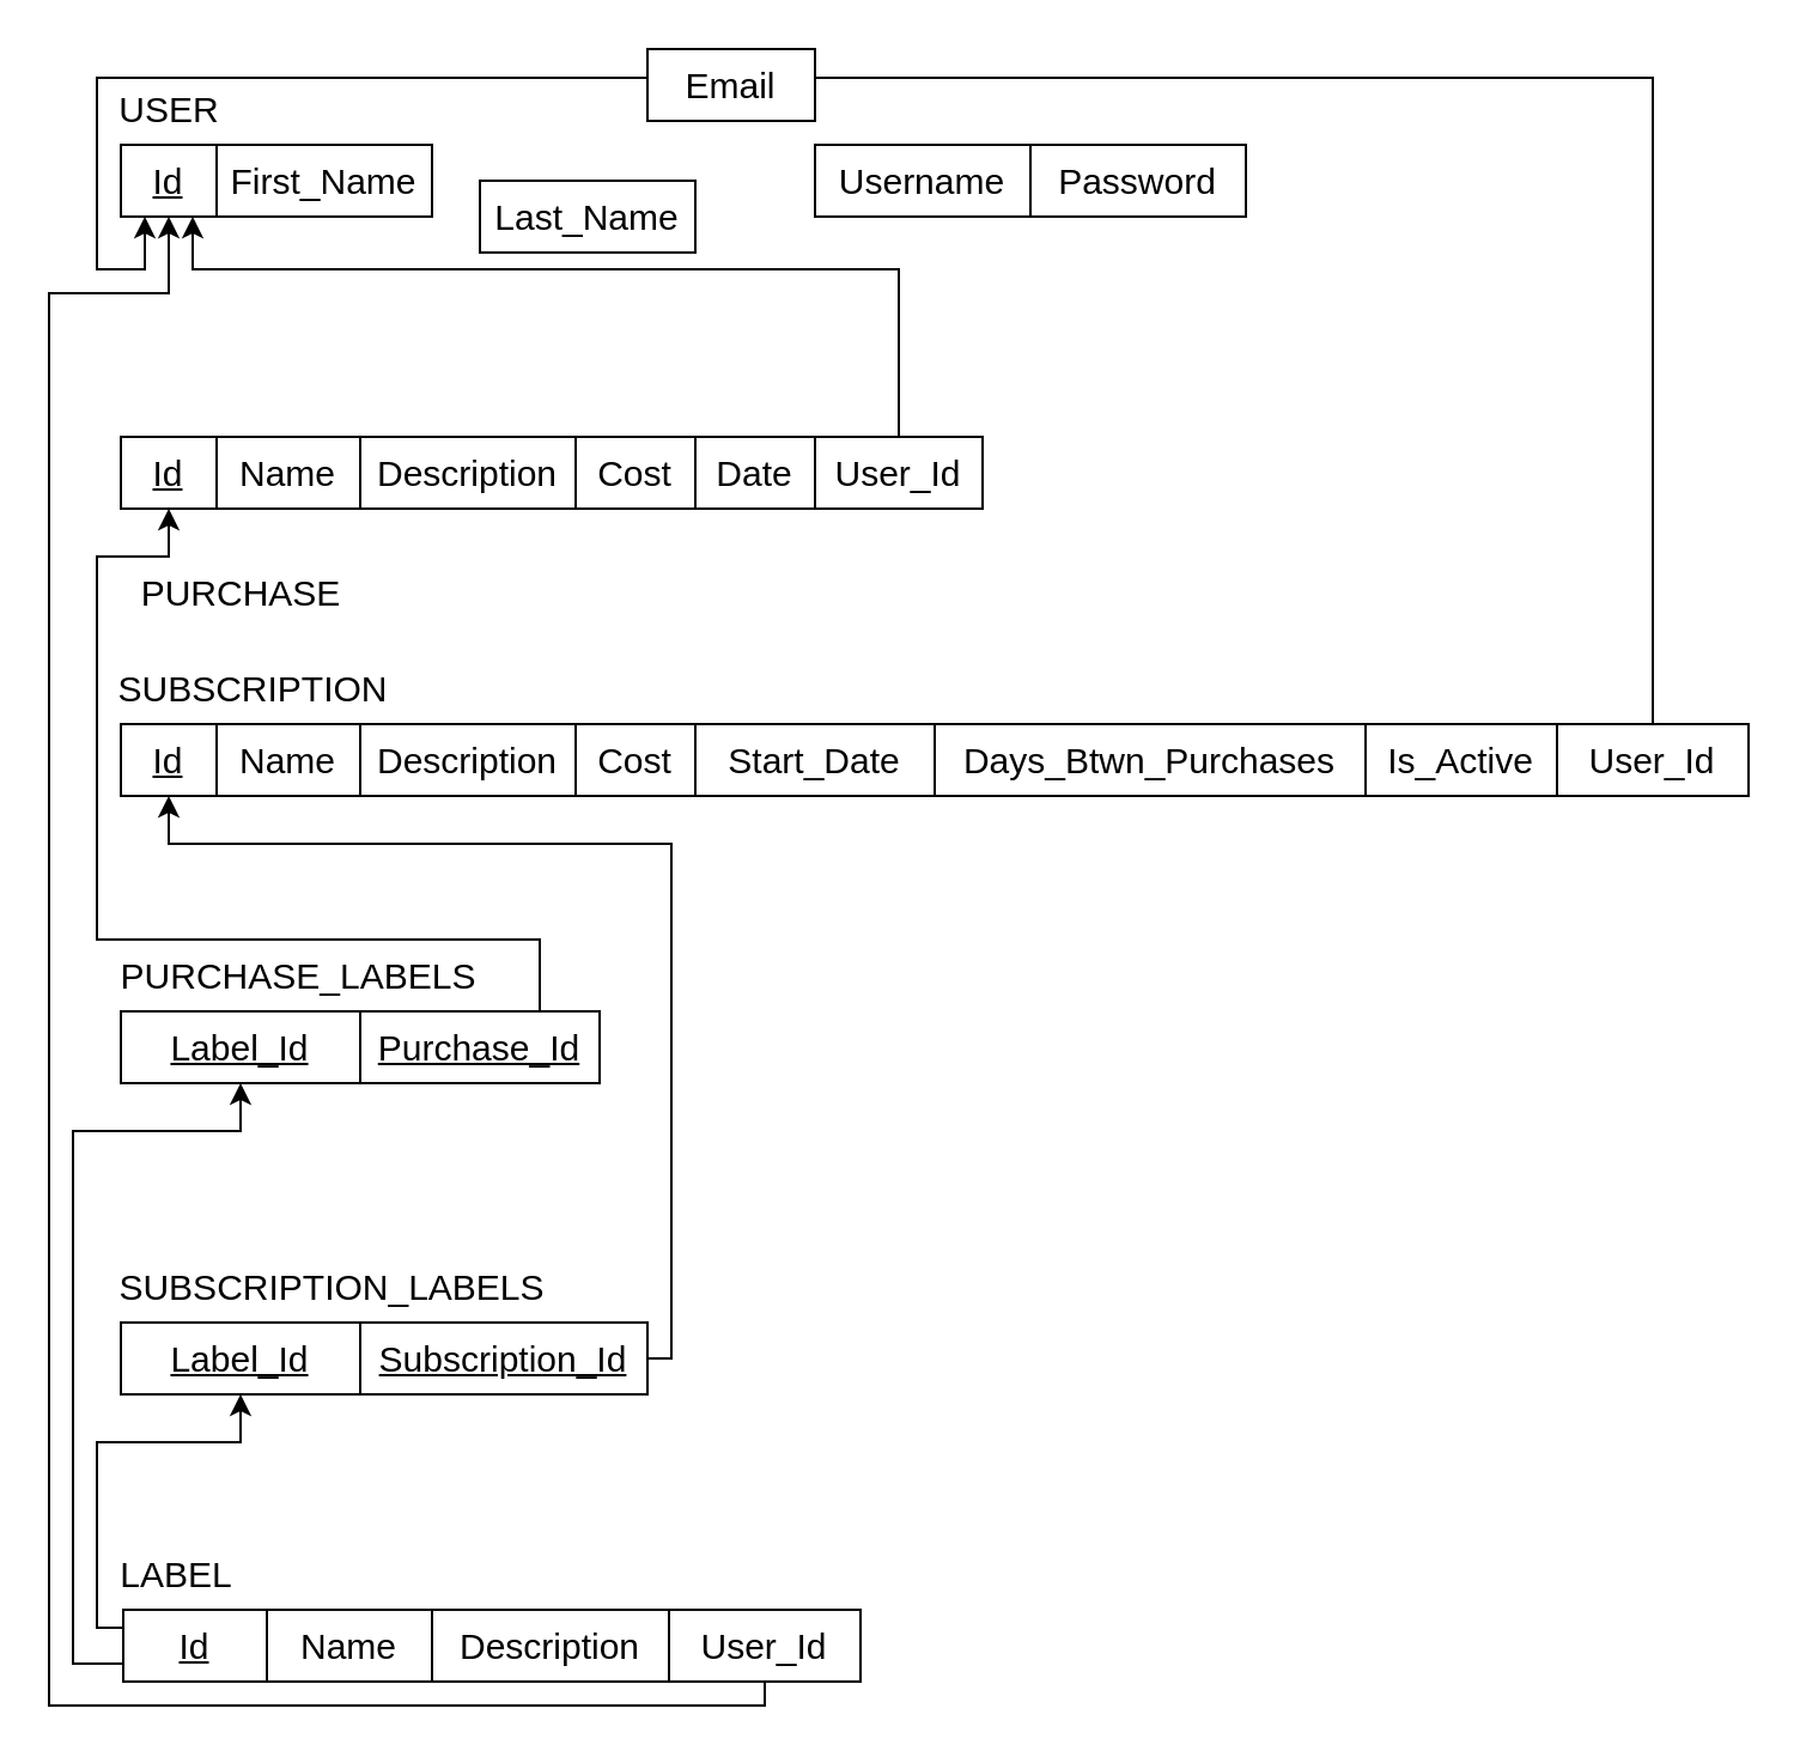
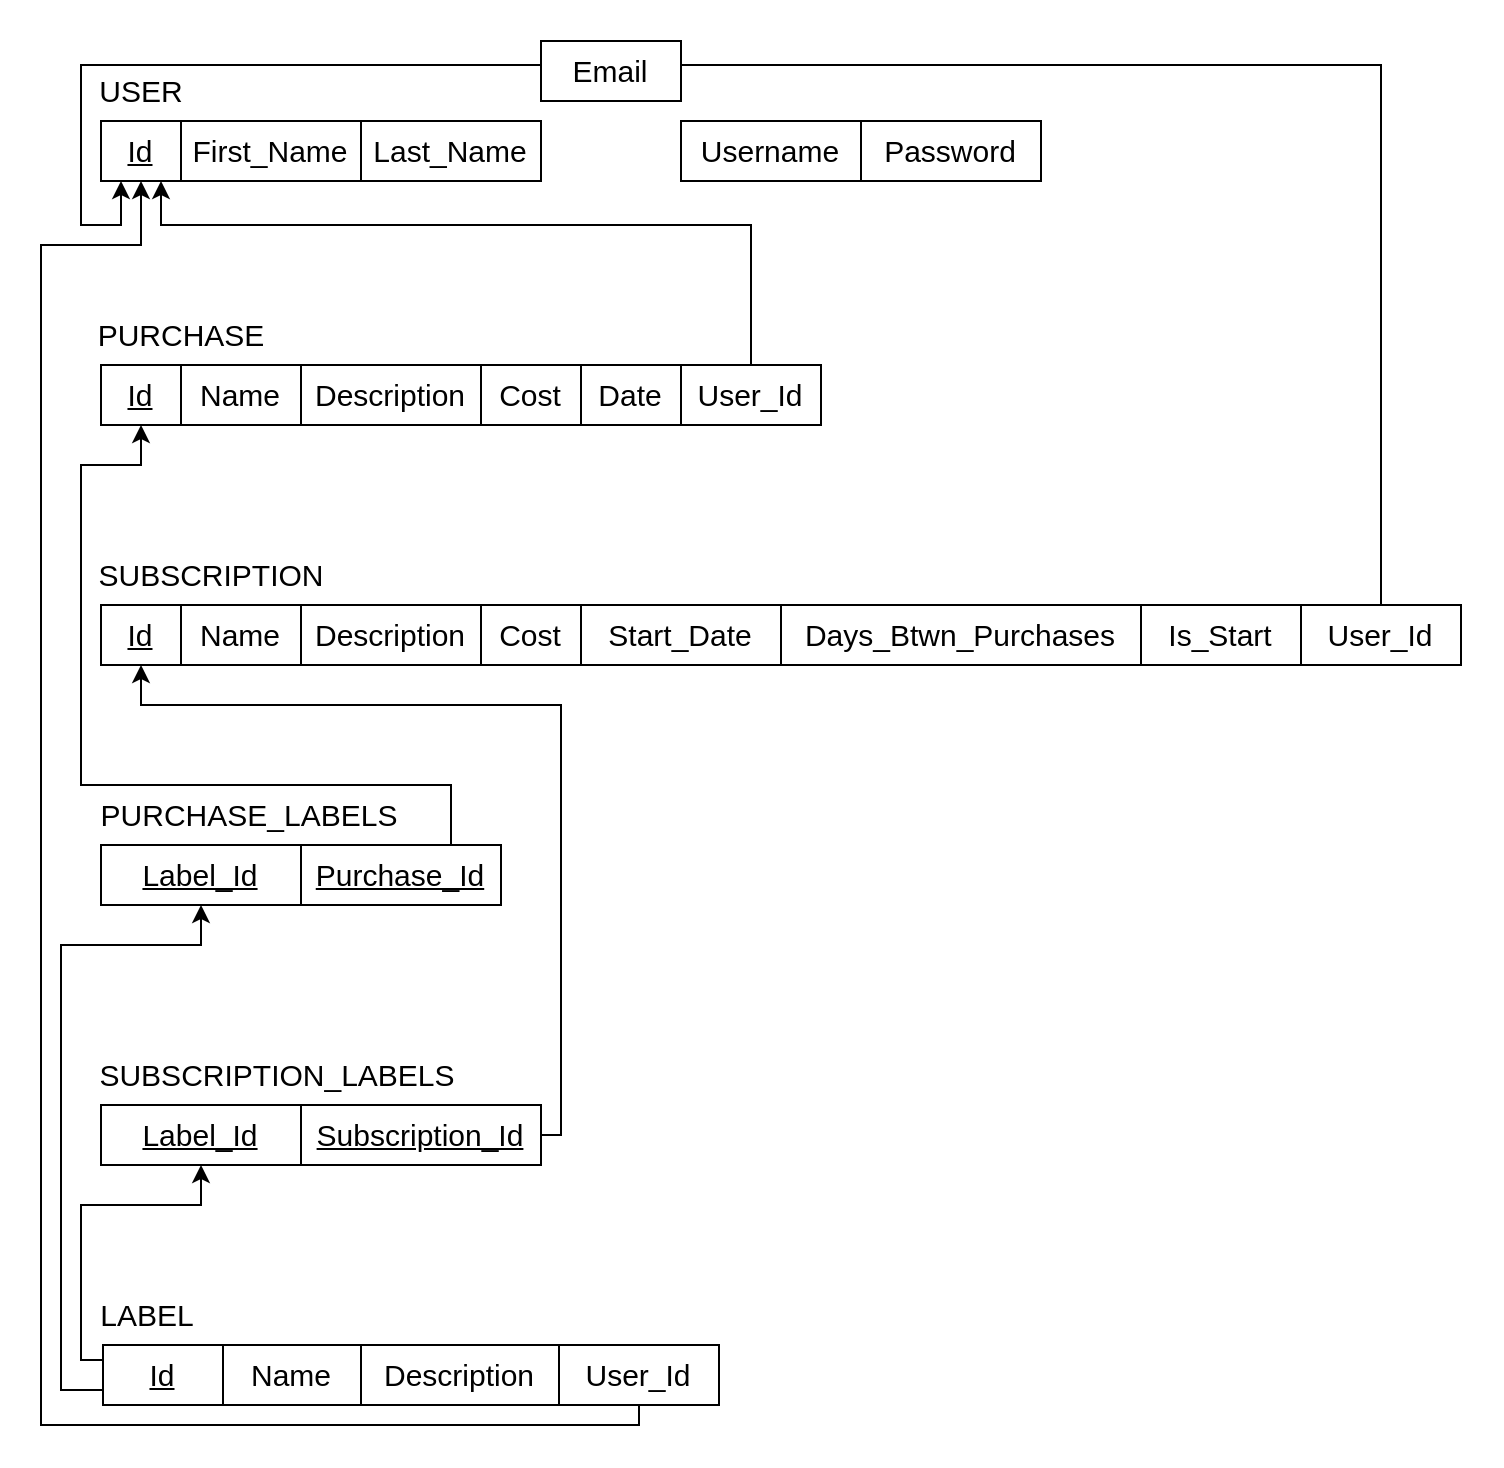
- <mxCell id="5" value="&lt;font style=&quot;font-size: 15px;&quot;&gt;Last_Name&lt;/font&gt;" style="rounded=0;whiteSpace=wrap;html=1;" parent="1" vertex="1"><mxGeometry x="200" y="75" width="90" height="30" as="geometry" /></mxCell>
+ <mxCell id="5" value="&lt;font style=&quot;font-size: 15px;&quot;&gt;Last_Name&lt;/font&gt;" style="rounded=0;whiteSpace=wrap;html=1;" parent="1" vertex="1"><mxGeometry x="180" y="60" width="90" height="30" as="geometry" /></mxCell>
- <mxCell id="8" value="&lt;font style=&quot;font-size: 15px;&quot;&gt;PURCHASE&lt;/font&gt;" style="text;html=1;align=center;verticalAlign=middle;resizable=0;points=[];autosize=1;strokeColor=none;fillColor=none;" parent="1" vertex="1"><mxGeometry x="45" y="232" width="110" height="30" as="geometry" /></mxCell>
+ <mxCell id="8" value="&lt;font style=&quot;font-size: 15px;&quot;&gt;PURCHASE&lt;/font&gt;" style="text;html=1;align=center;verticalAlign=middle;resizable=0;points=[];autosize=1;strokeColor=none;fillColor=none;" parent="1" vertex="1"><mxGeometry x="35" y="152" width="110" height="30" as="geometry" /></mxCell>
- <mxCell id="26" value="&lt;font style=&quot;font-size: 15px;&quot;&gt;Is_Active&lt;/font&gt;" style="rounded=0;whiteSpace=wrap;html=1;" parent="1" vertex="1"><mxGeometry x="570" y="302" width="80" height="30" as="geometry" /></mxCell>
+ <mxCell id="26" value="&lt;font style=&quot;font-size: 15px;&quot;&gt;Is_Start&lt;/font&gt;" style="rounded=0;whiteSpace=wrap;html=1;" parent="1" vertex="1"><mxGeometry x="570" y="302" width="80" height="30" as="geometry" /></mxCell>
